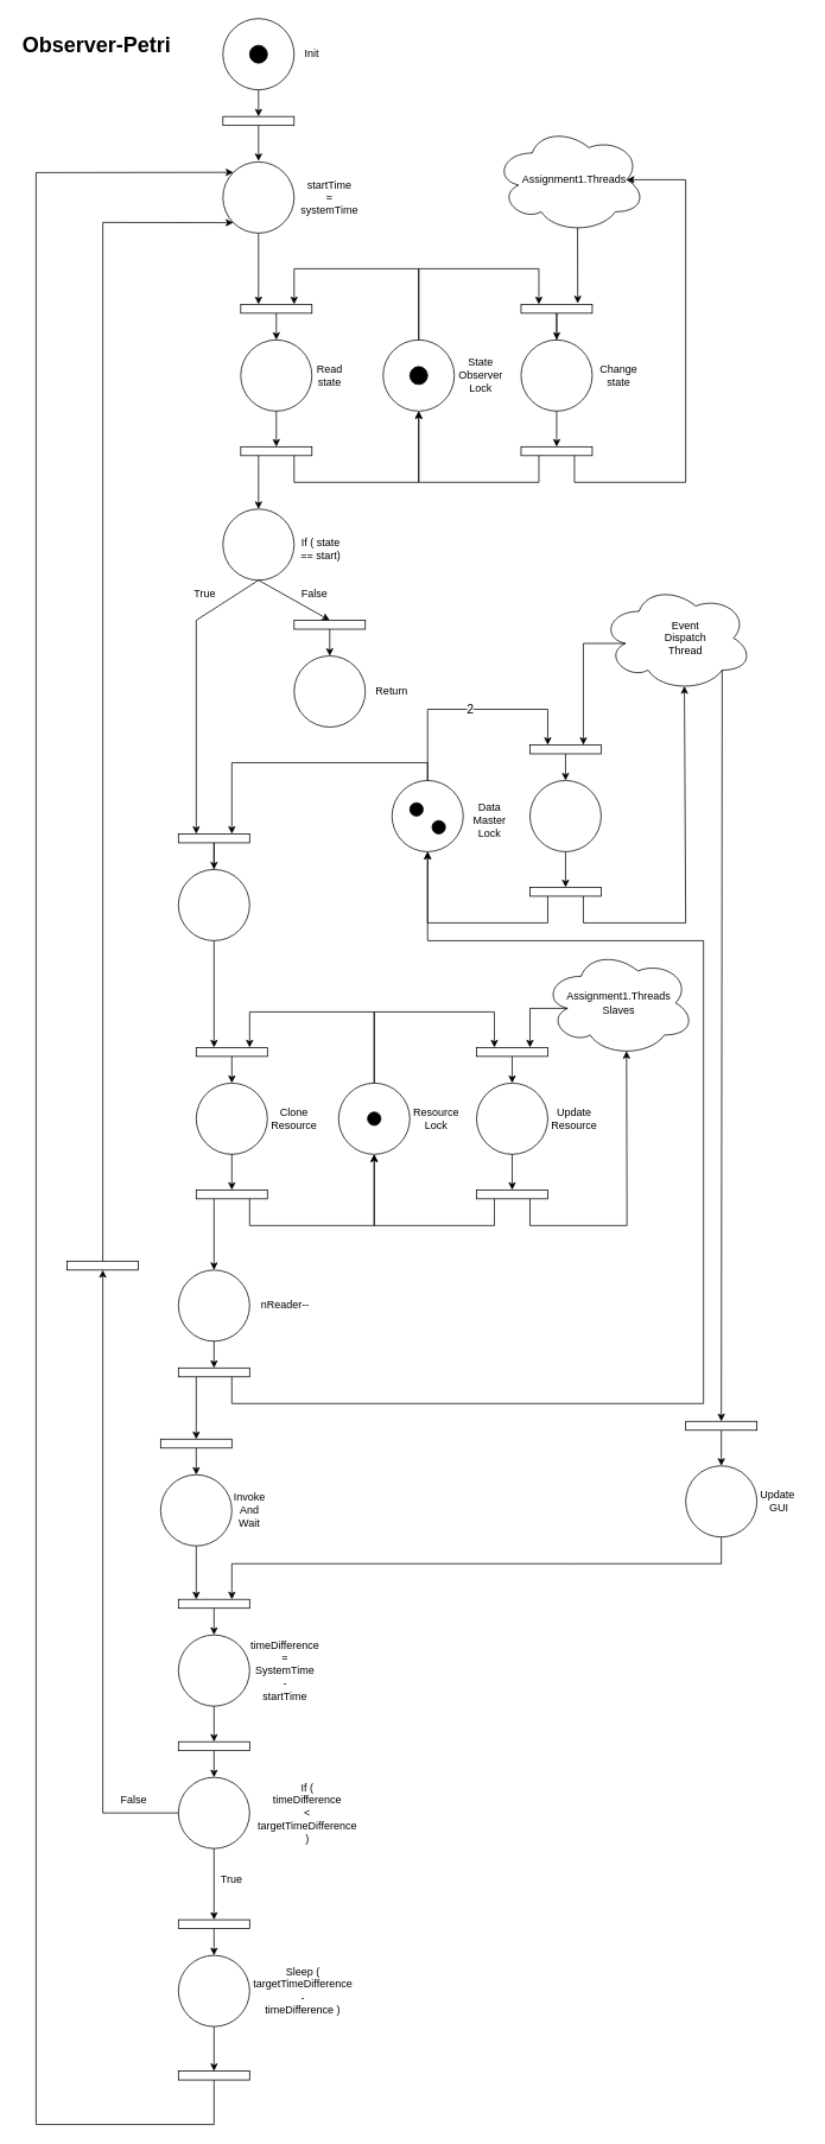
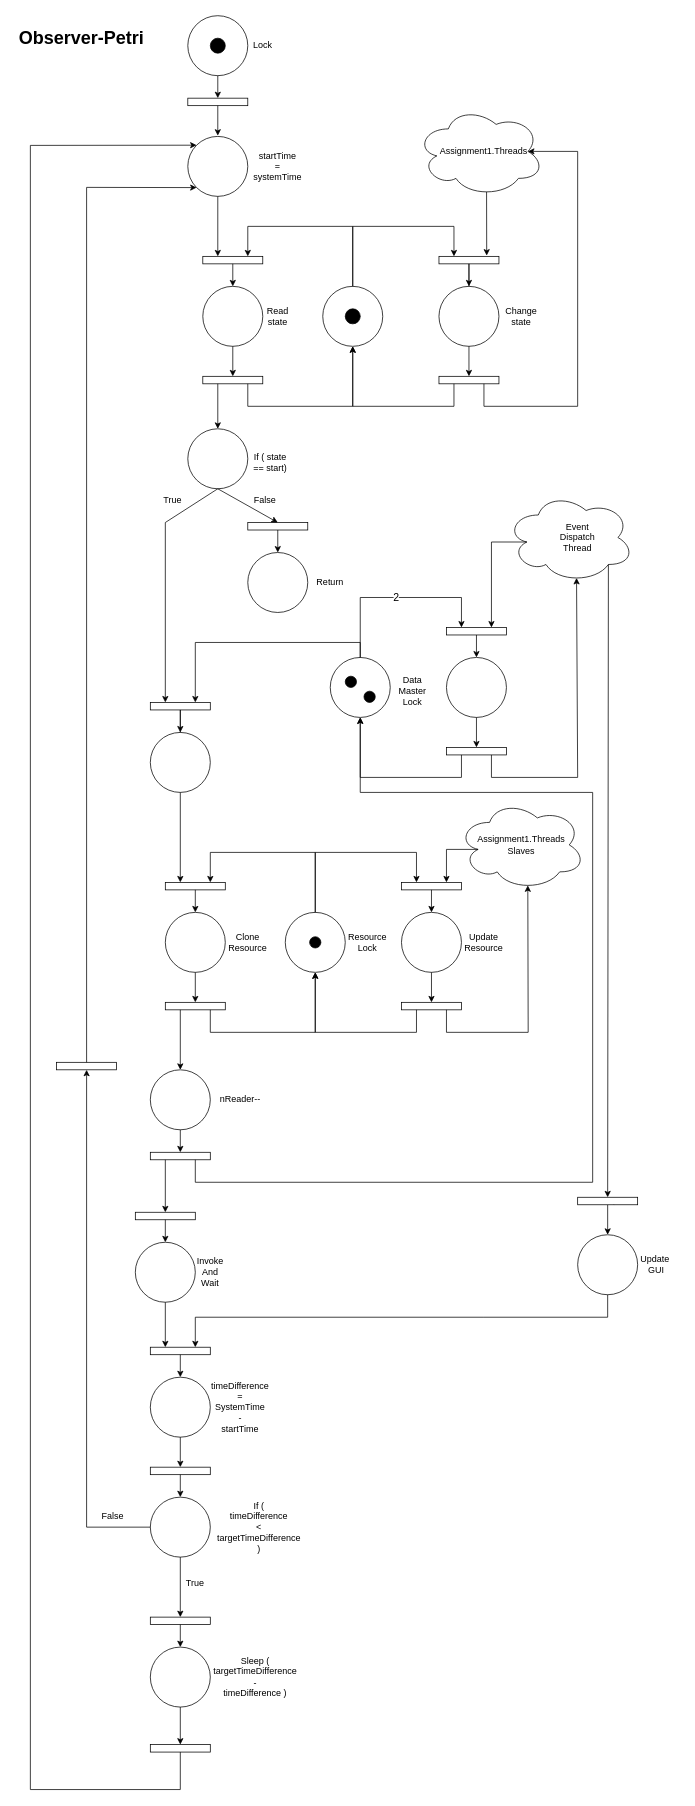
- <mxCell id="26" value="Init" style="text;html=1;strokeColor=none;fillColor=none;align=center;verticalAlign=middle;whiteSpace=wrap;rounded=0;" parent="1" vertex="1"><mxGeometry x="320" y="45" width="60" height="30" as="geometry" /></mxCell>
+ <mxCell id="26" value="Lock" style="text;html=1;strokeColor=none;fillColor=none;align=center;verticalAlign=middle;whiteSpace=wrap;rounded=0;" parent="1" vertex="1"><mxGeometry x="320" y="45" width="60" height="30" as="geometry" /></mxCell>
- <mxCell id="72" value="State&lt;br&gt;Observer&lt;br&gt;Lock" style="text;html=1;strokeColor=none;fillColor=none;align=center;verticalAlign=middle;whiteSpace=wrap;rounded=0;" parent="1" vertex="1"><mxGeometry x="510" y="406" width="60" height="30" as="geometry" /></mxCell>
